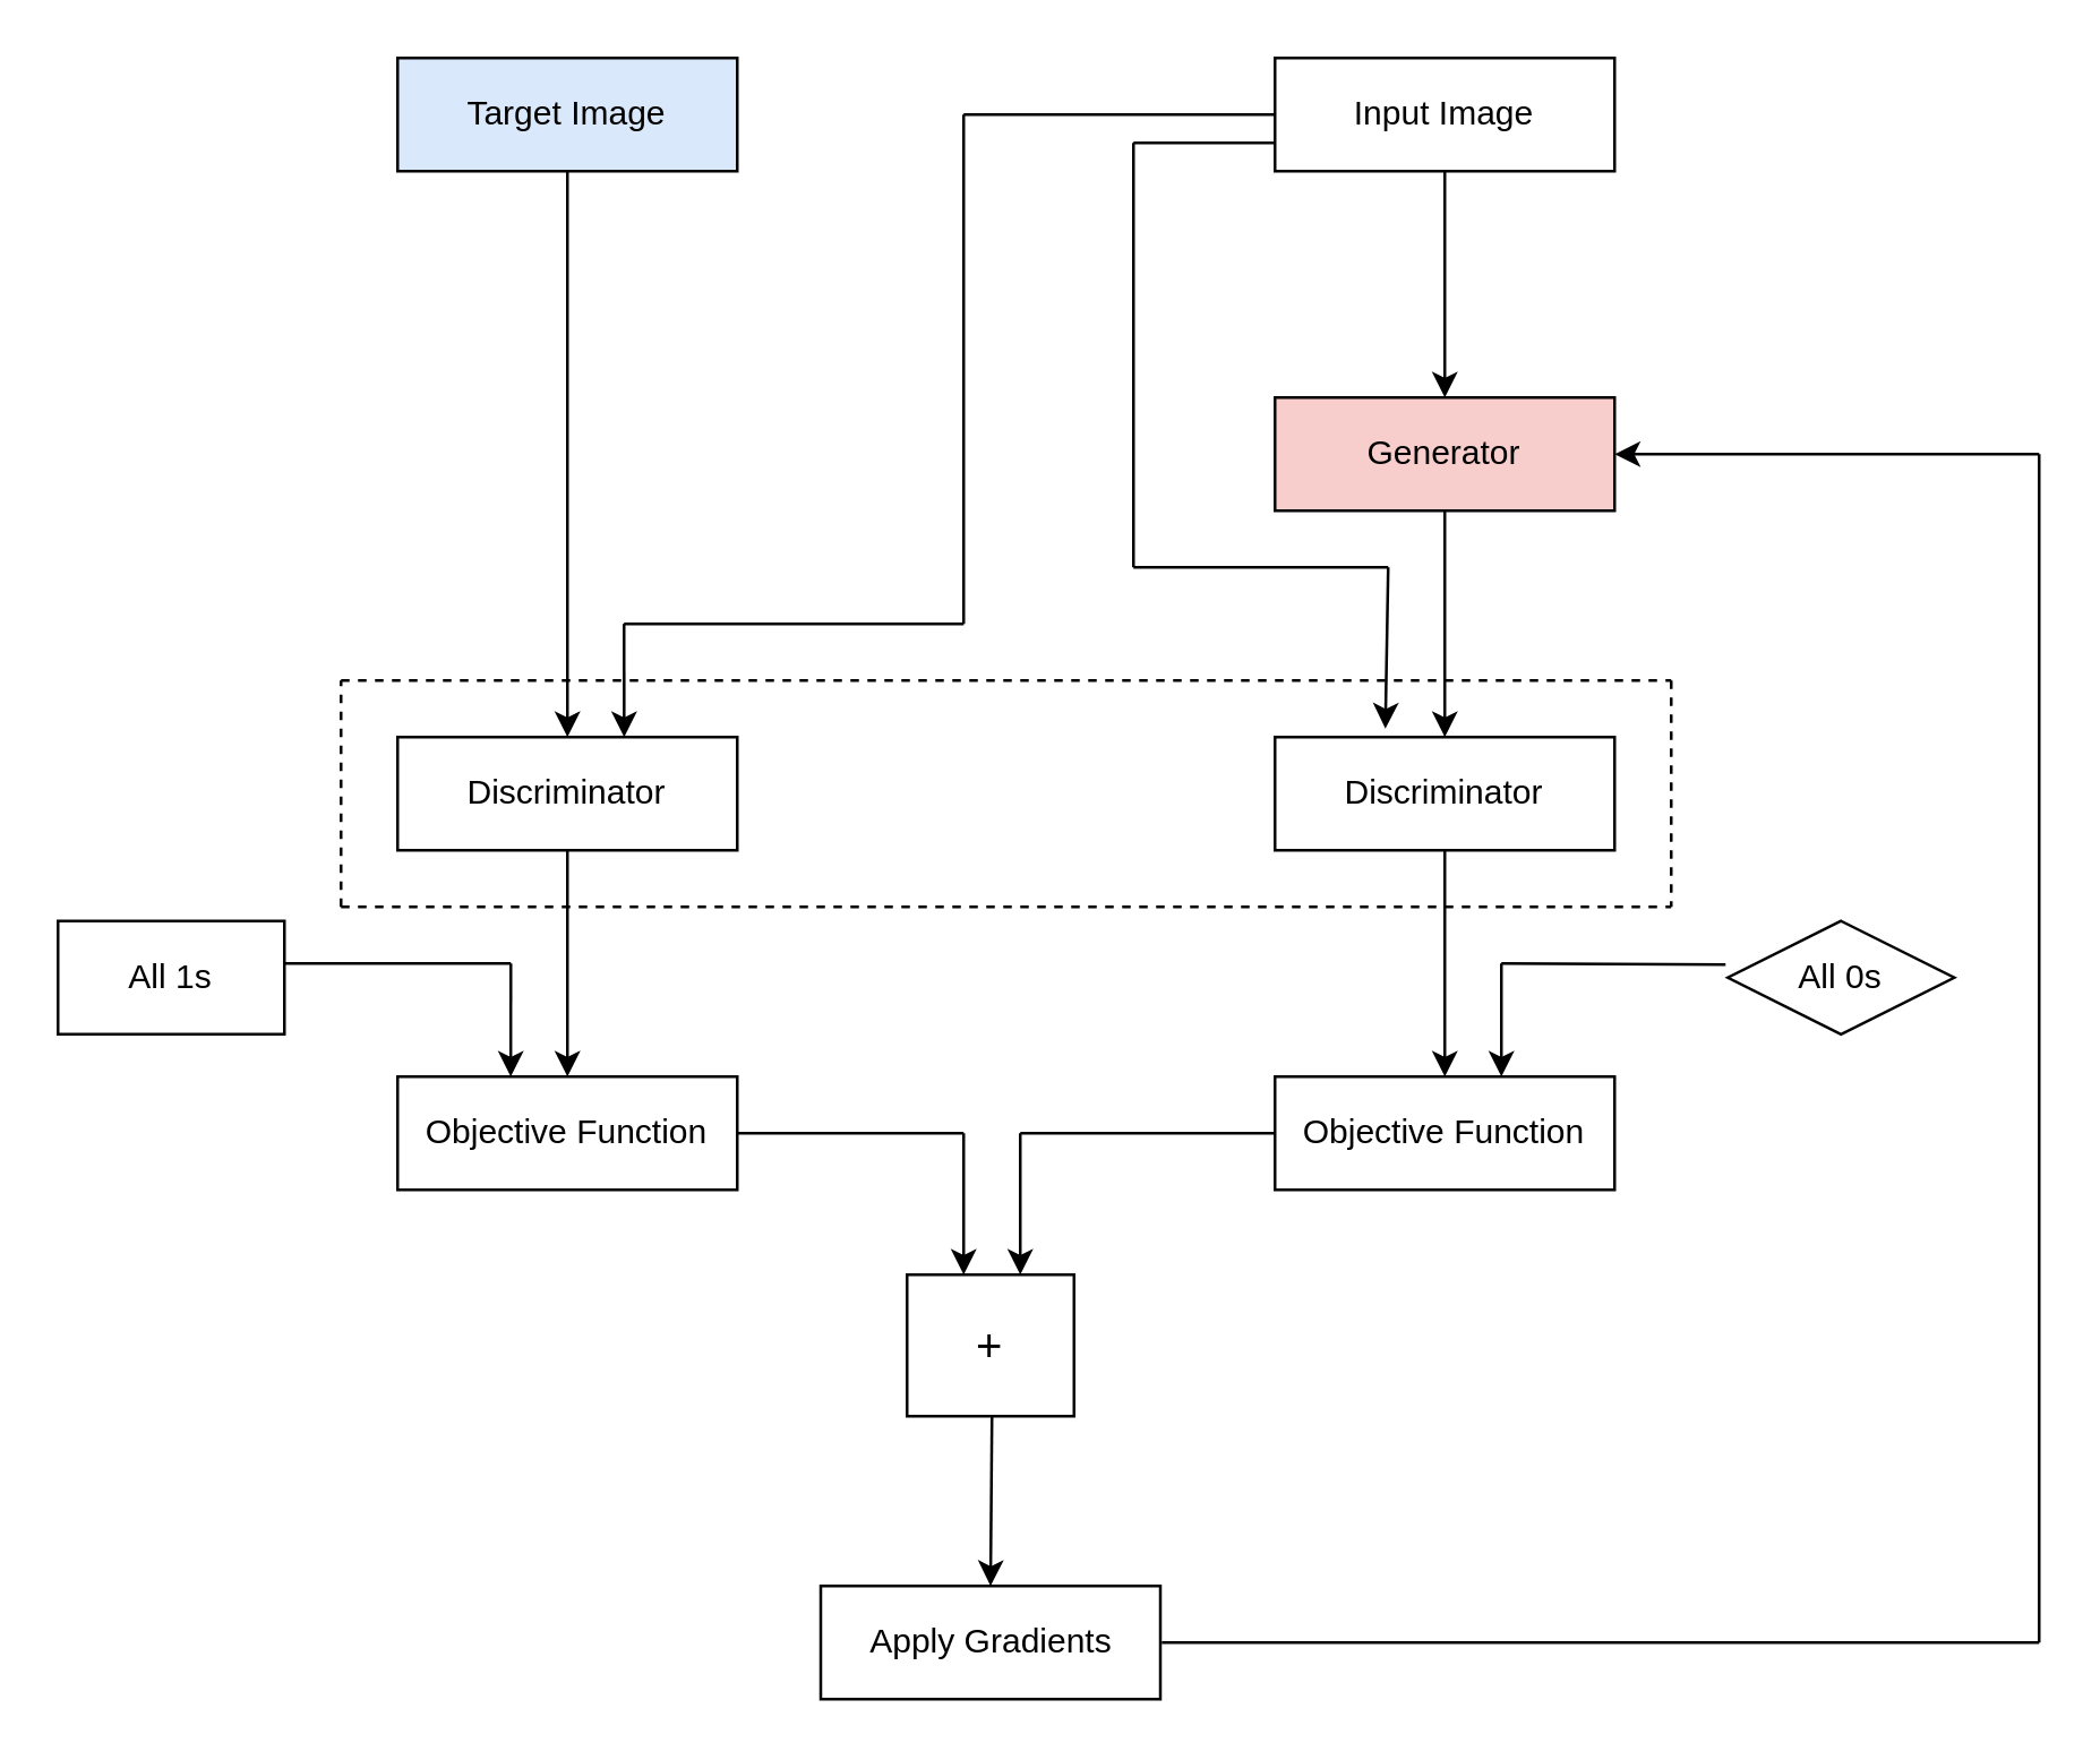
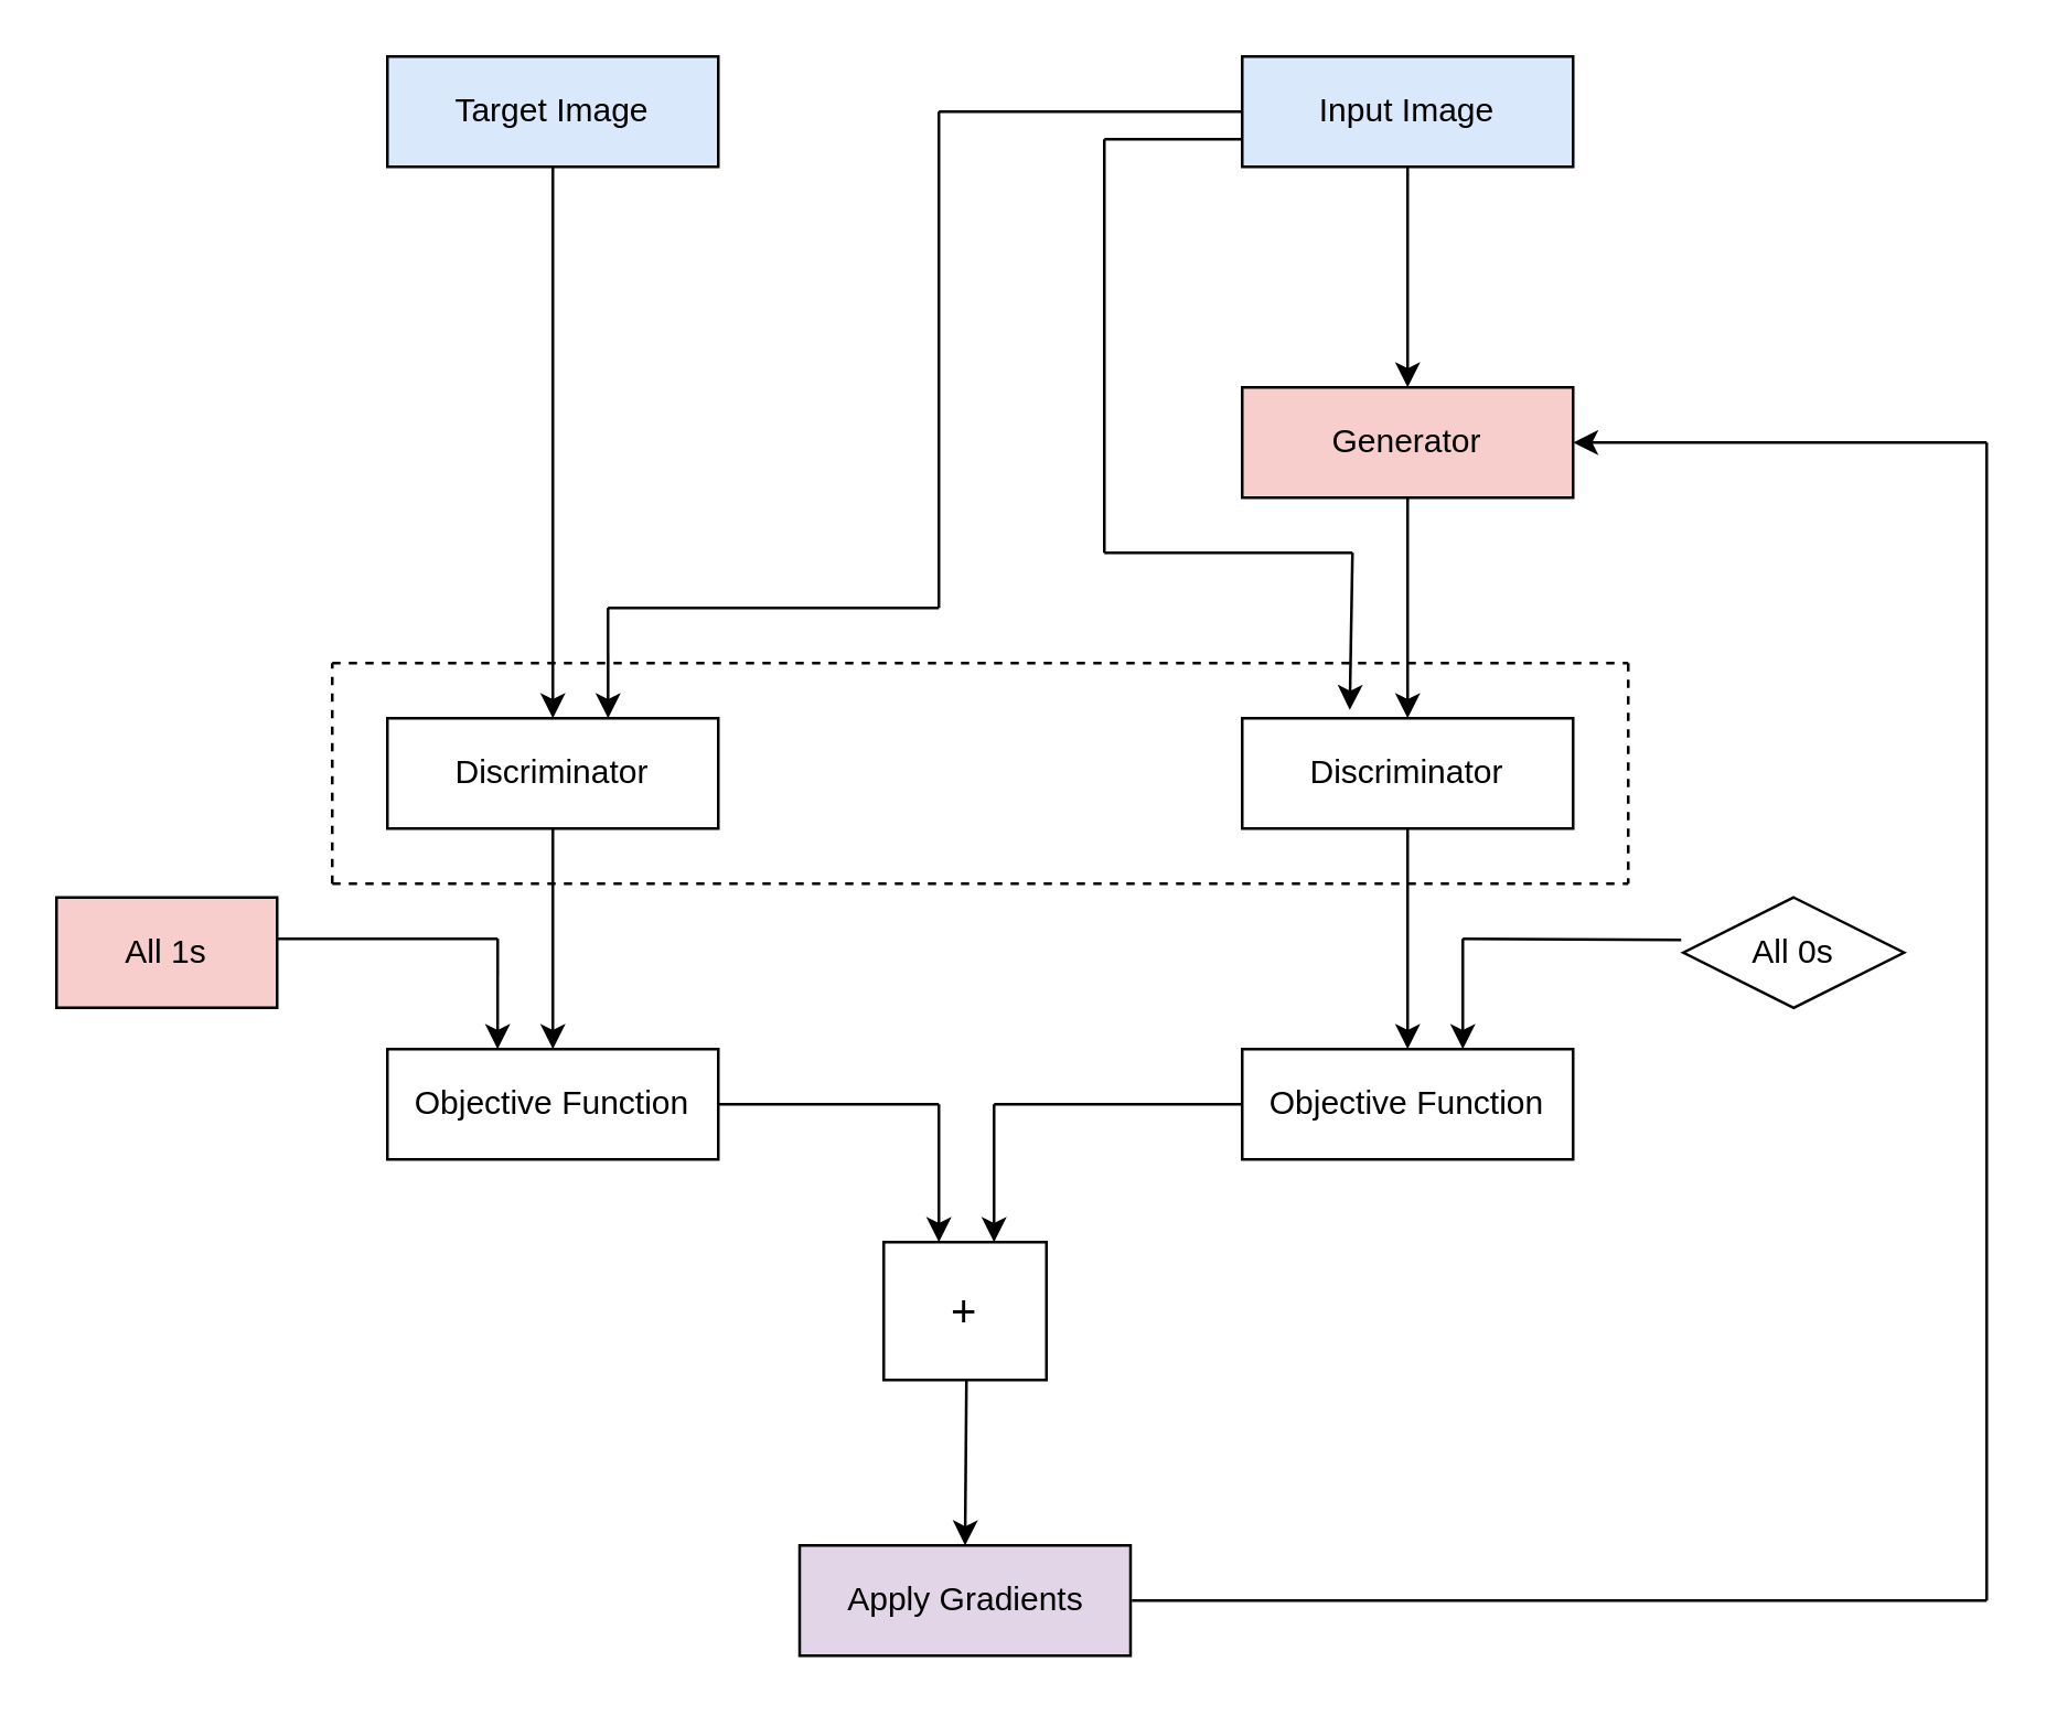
- <mxCell id="3" value="Input Image" style="rounded=0;whiteSpace=wrap;html=1;" parent="1" vertex="1"><mxGeometry x="450" y="20" width="120" height="40" as="geometry" /></mxCell>
+ <mxCell id="3" value="Input Image" style="rounded=0;whiteSpace=wrap;html=1;fillColor=#dae8fc;" parent="1" vertex="1"><mxGeometry x="450" y="20" width="120" height="40" as="geometry" /></mxCell>
- <mxCell id="16" value="All 1s" style="rounded=0;whiteSpace=wrap;html=1;" parent="1" vertex="1"><mxGeometry x="20" y="325" width="80" height="40" as="geometry" /></mxCell>
+ <mxCell id="16" value="All 1s" style="rounded=0;whiteSpace=wrap;html=1;fillColor=#f8cecc;" parent="1" vertex="1"><mxGeometry x="20" y="325" width="80" height="40" as="geometry" /></mxCell>
- <mxCell id="29" value="Apply Gradients" style="rounded=0;whiteSpace=wrap;html=1;" parent="1" vertex="1"><mxGeometry x="289.5" y="560" width="120" height="40" as="geometry" /></mxCell>
+ <mxCell id="29" value="Apply Gradients" style="rounded=0;whiteSpace=wrap;html=1;fillColor=#e1d5e7;" parent="1" vertex="1"><mxGeometry x="289.5" y="560" width="120" height="40" as="geometry" /></mxCell>
